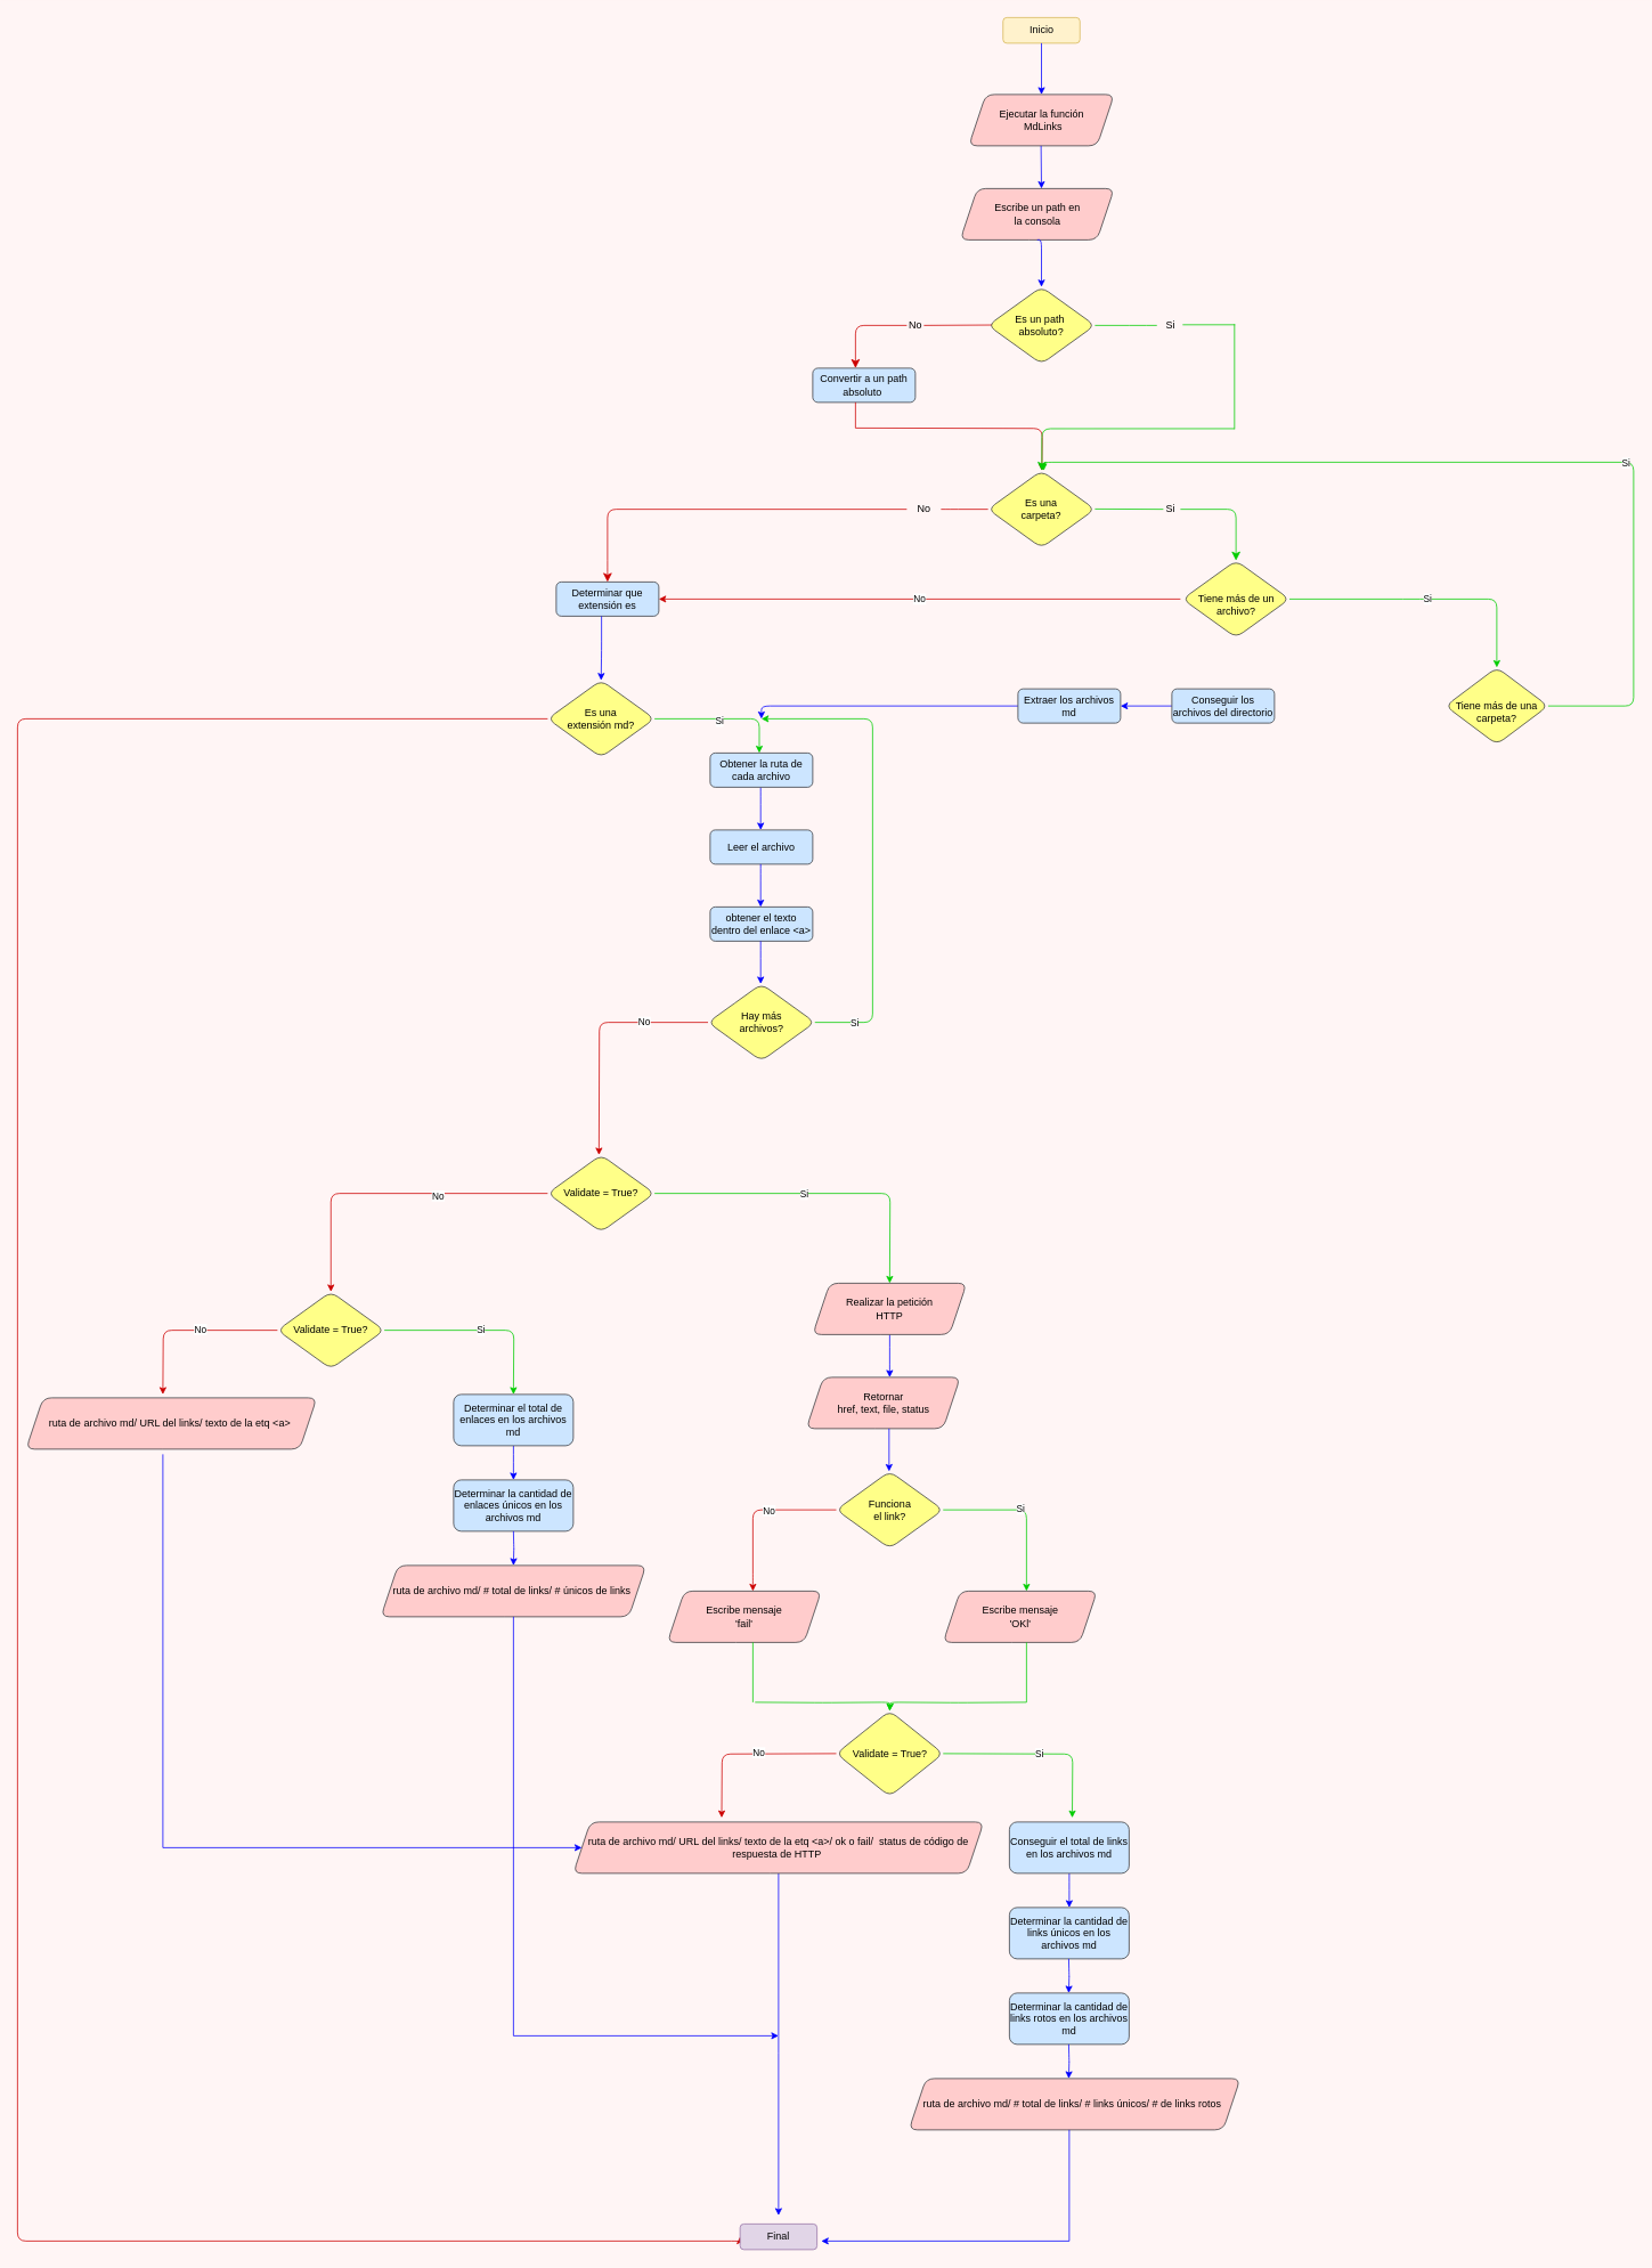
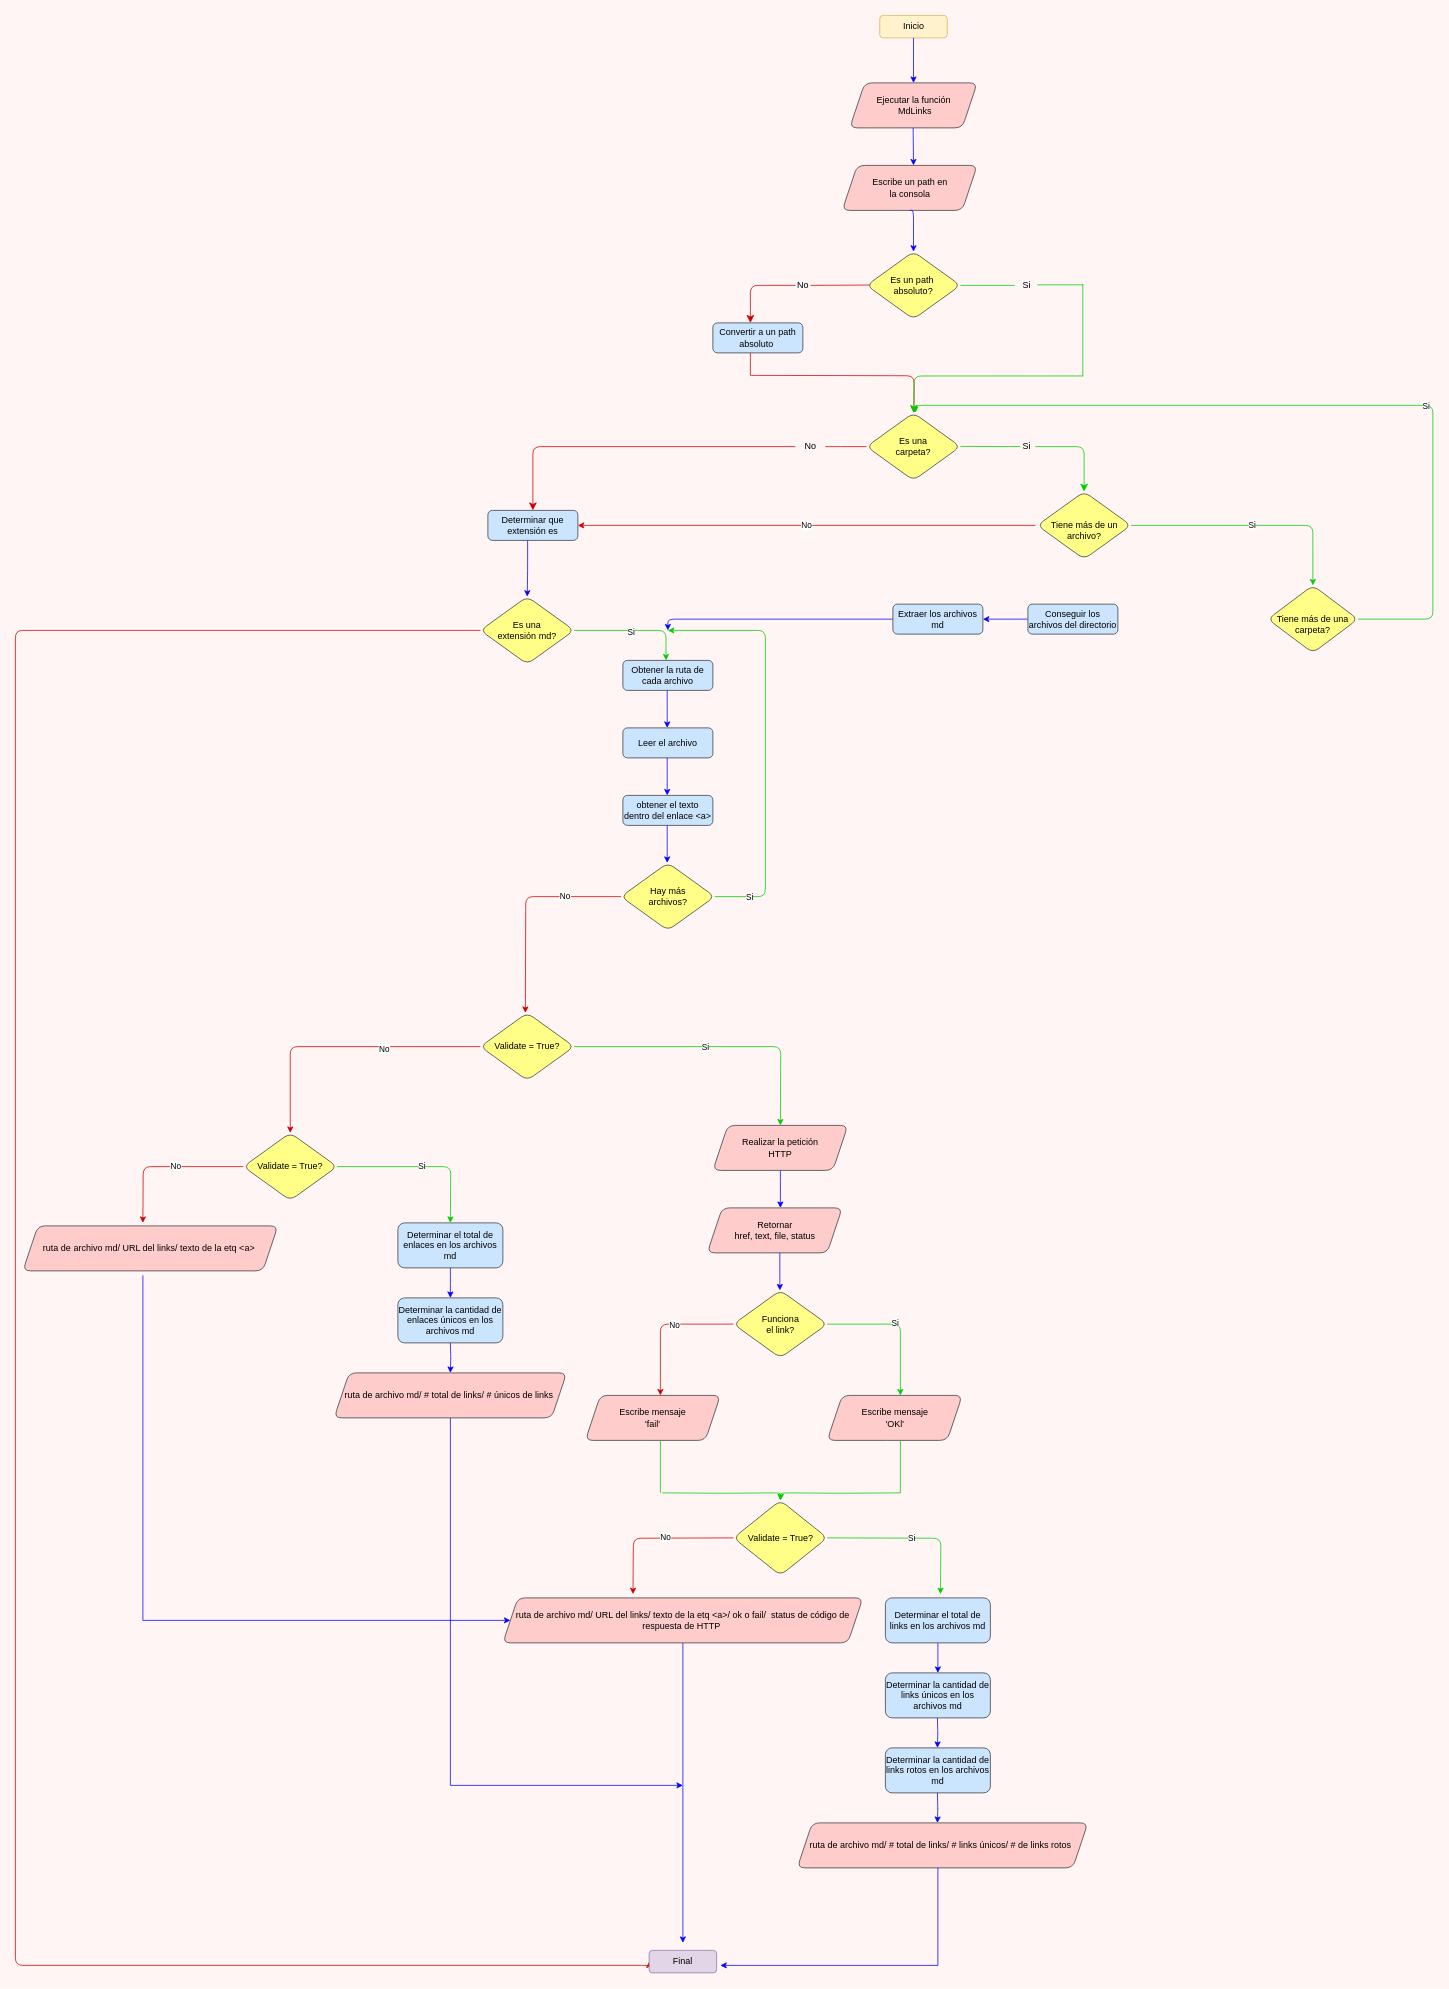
- <mxCell id="90" value="Conseguir el total de links en los archivos md" style="rounded=1;whiteSpace=wrap;html=1;fillColor=#cce5ff;strokeColor=#36393d;" parent="1" vertex="1"><mxGeometry x="1180" y="2130" width="140" height="60" as="geometry" /></mxCell>
+ <mxCell id="90" value="Determinar el total de links en los archivos md" style="rounded=1;whiteSpace=wrap;html=1;fillColor=#cce5ff;strokeColor=#36393d;" parent="1" vertex="1"><mxGeometry x="1180" y="2130" width="140" height="60" as="geometry" /></mxCell>
